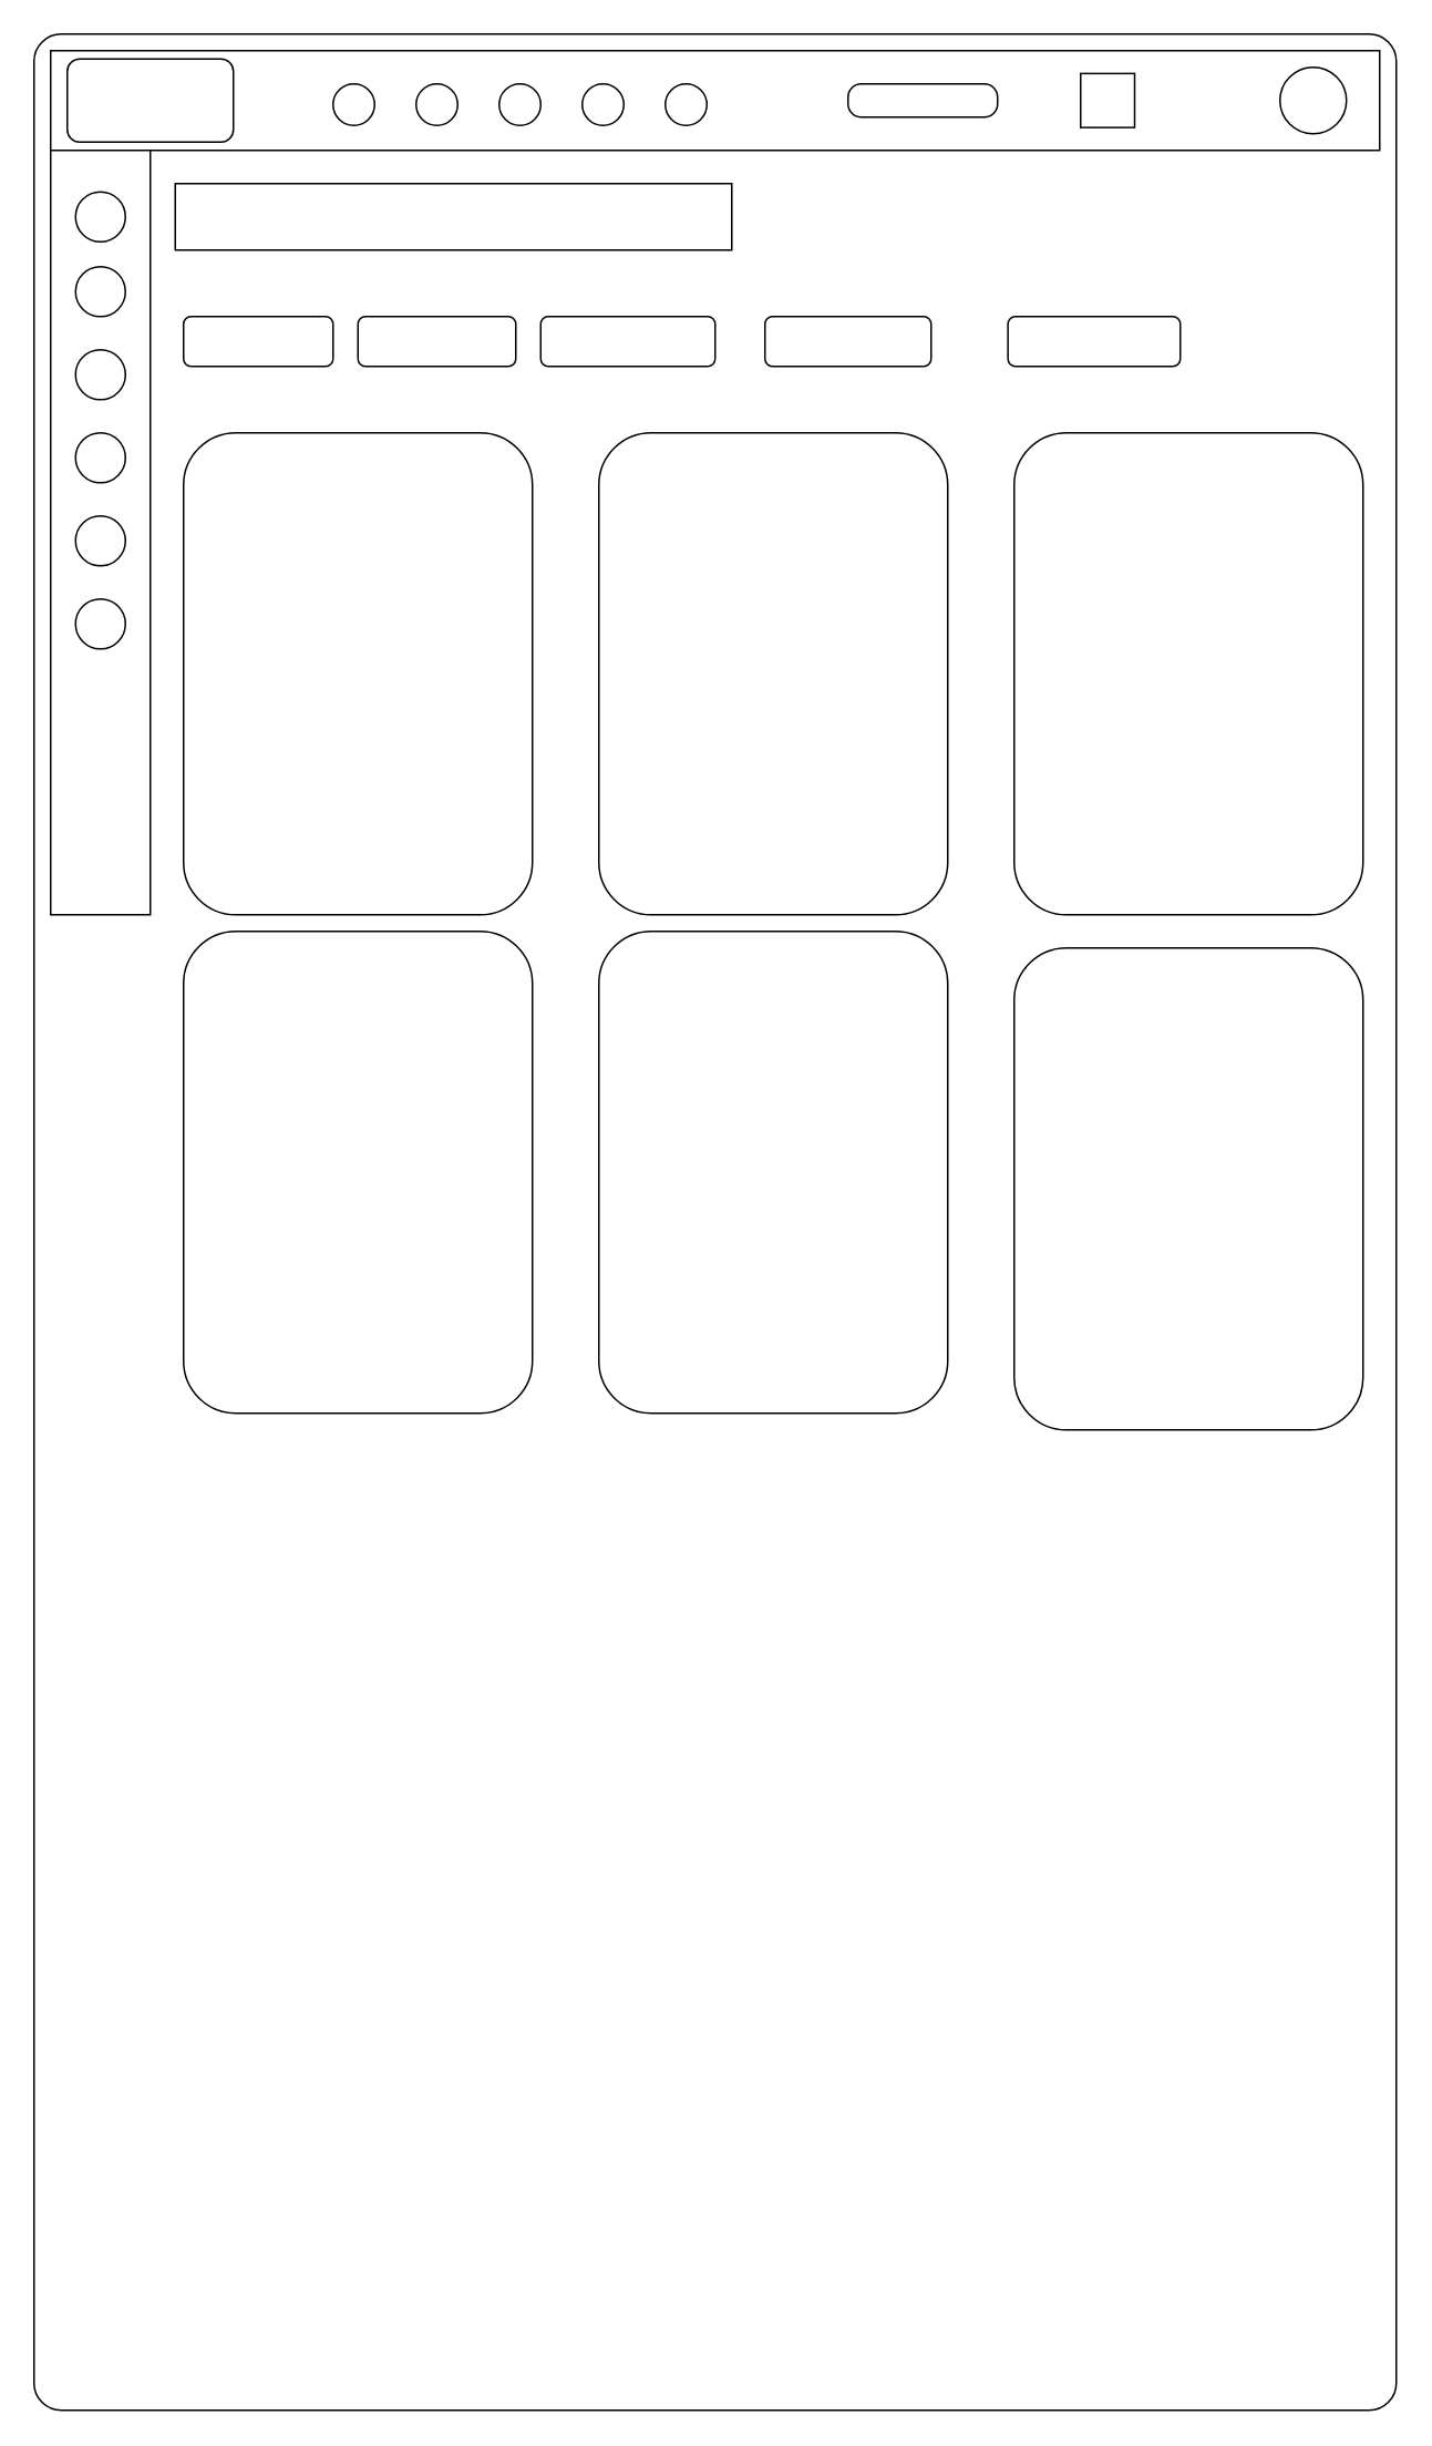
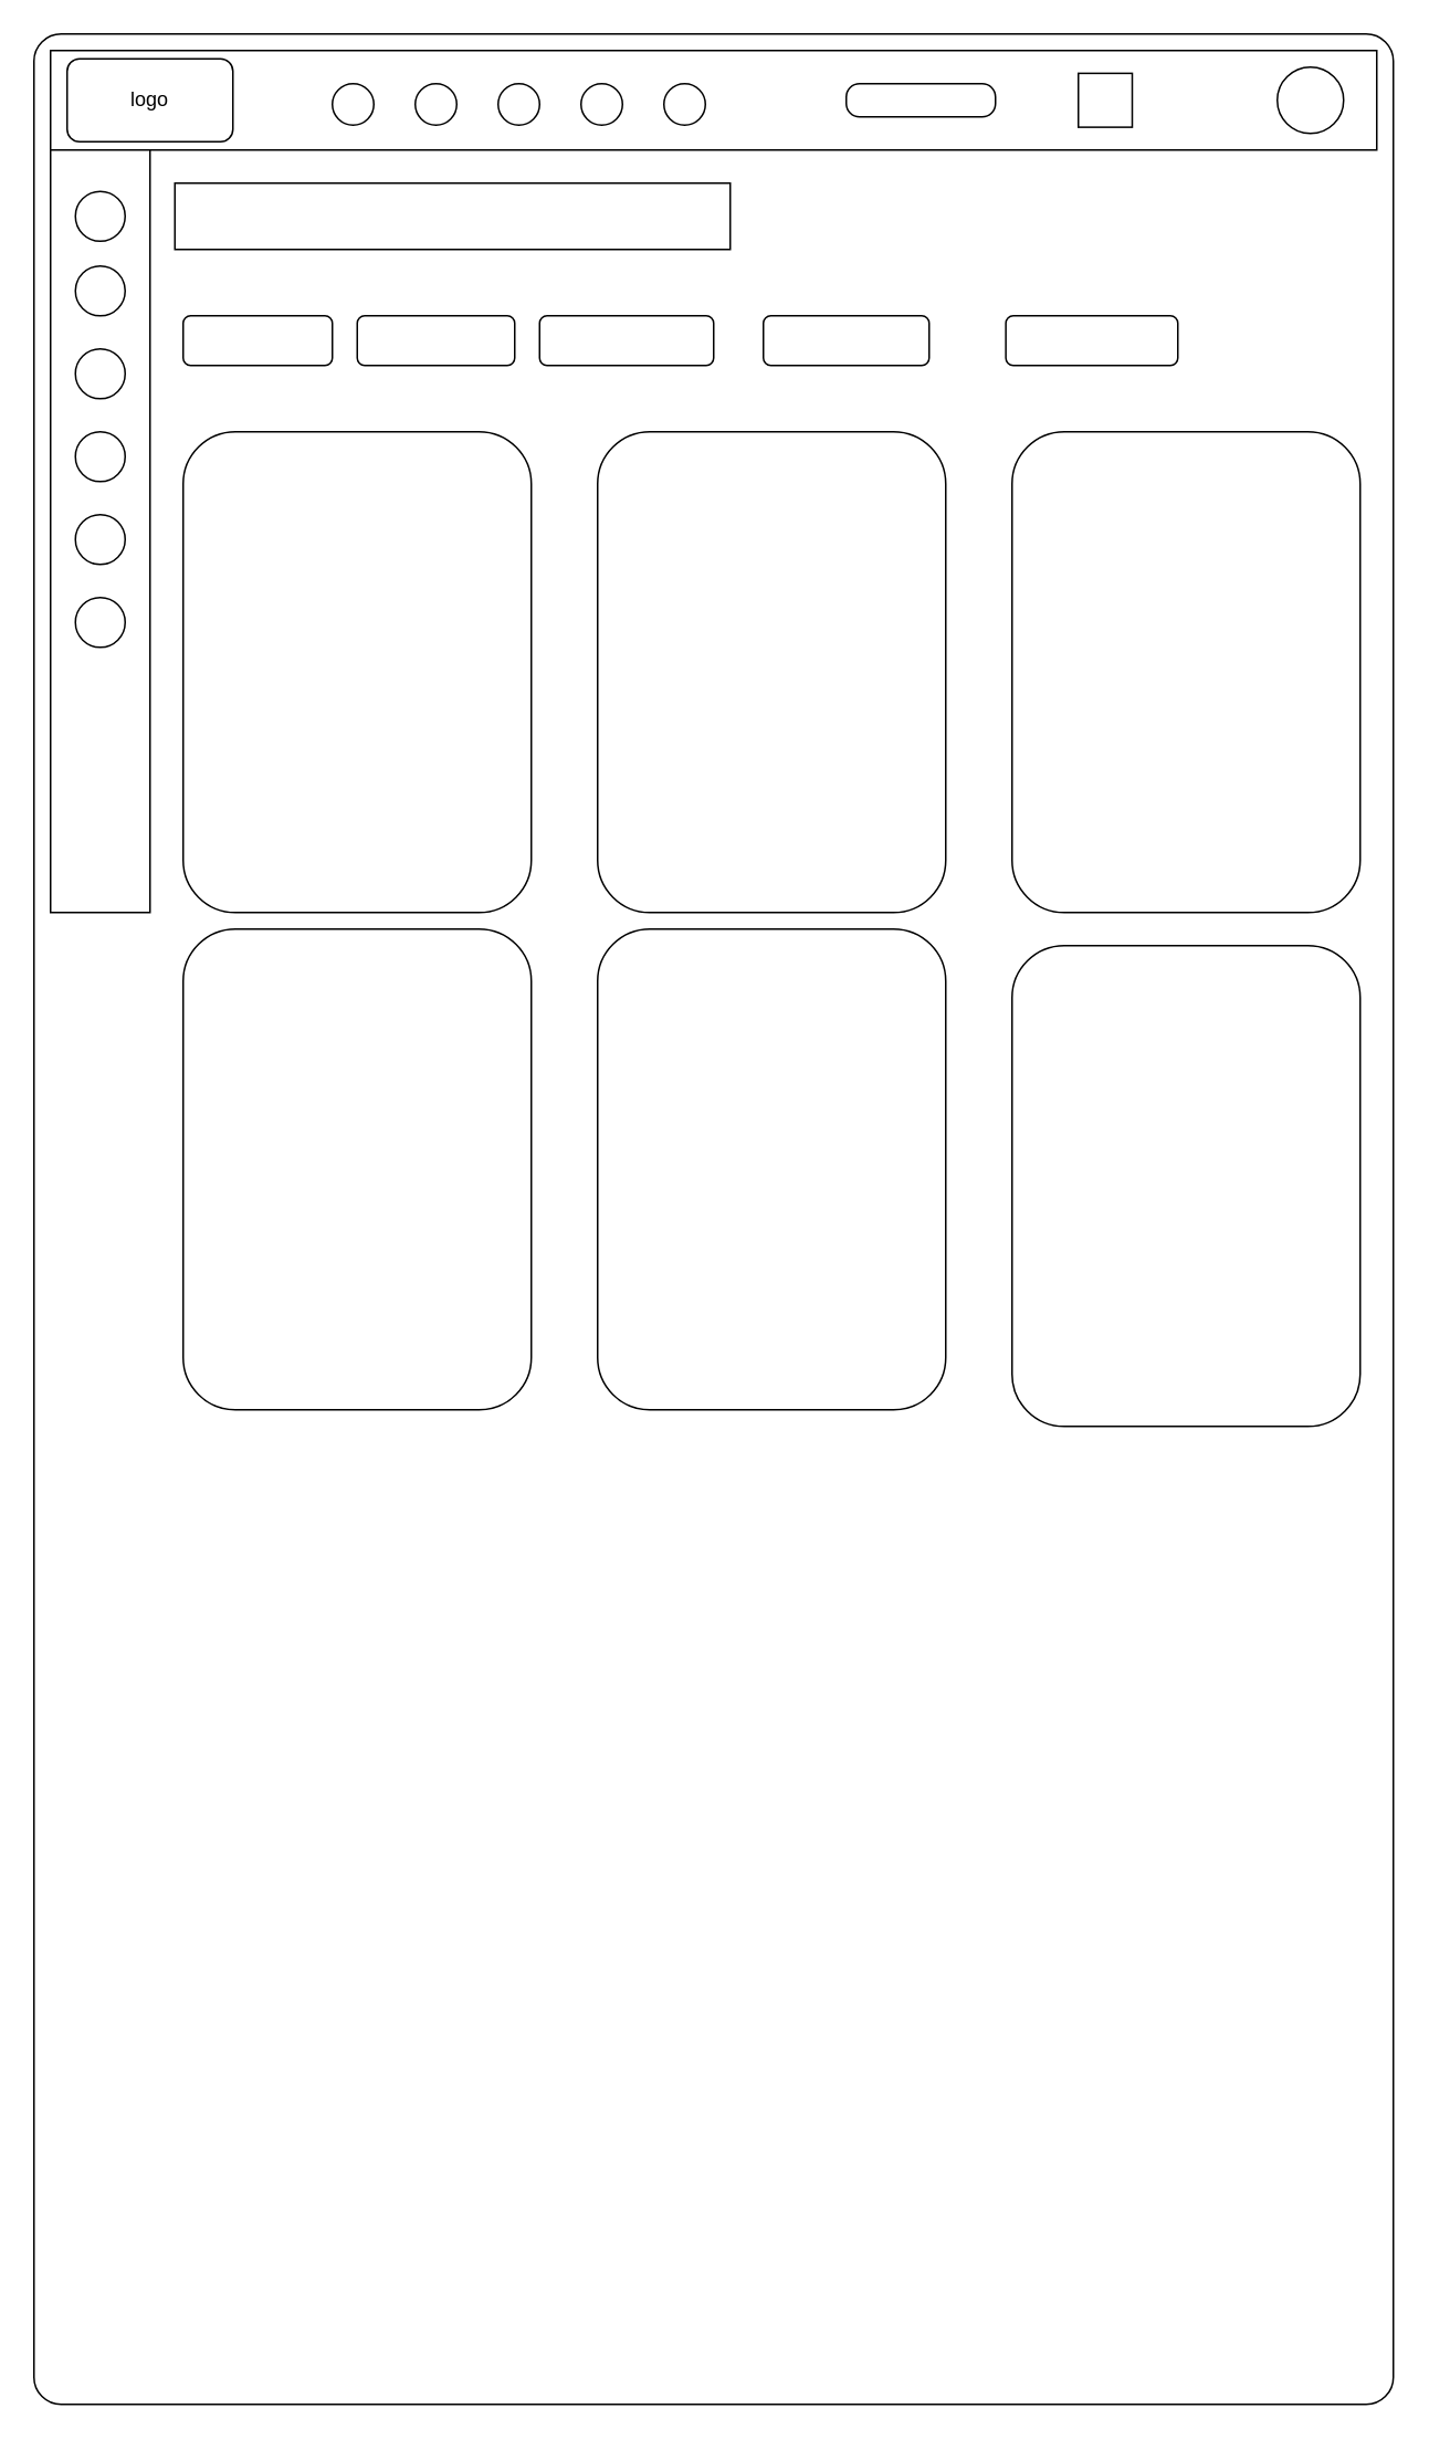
+ <mxCell id="32" value="logo" style="text;html=1;strokeColor=none;fillColor=none;align=center;verticalAlign=middle;whiteSpace=wrap;rounded=0;" vertex="1" parent="1"><mxGeometry x="60" y="45" width="60" height="30" as="geometry" /></mxCell>
